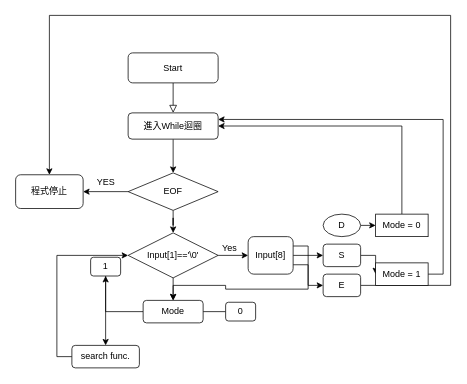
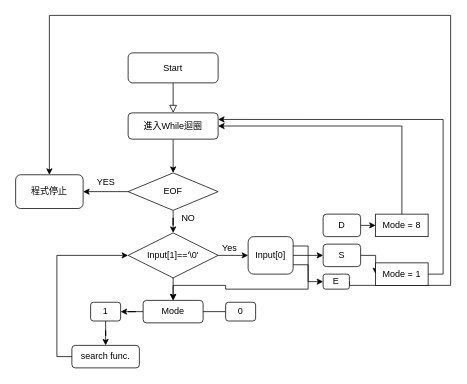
+ <mxCell id="29" value="NO" style="text;html=1;align=center;verticalAlign=middle;resizable=0;points=[];autosize=1;" vertex="1" parent="1"><mxGeometry x="235" y="280" width="30" height="20" as="geometry" /></mxCell>
- <mxCell id="20" value="D" style="ellipse;whiteSpace=wrap;html=1;" vertex="1" parent="1"><mxGeometry x="430" y="285" width="50" height="30" as="geometry" /></mxCell>
+ <mxCell id="20" value="D" style="rounded=1;whiteSpace=wrap;html=1;" vertex="1" parent="1"><mxGeometry x="430" y="285" width="50" height="30" as="geometry" /></mxCell>
- <mxCell id="22" value="Mode = 0" style="rounded=0;whiteSpace=wrap;html=1;" vertex="1" parent="1"><mxGeometry x="500" y="285" width="70" height="30" as="geometry" /></mxCell>
+ <mxCell id="22" value="Mode = 8" style="rounded=0;whiteSpace=wrap;html=1;" vertex="1" parent="1"><mxGeometry x="500" y="285" width="70" height="30" as="geometry" /></mxCell>
- <mxCell id="17" value="Input[8]" style="rounded=1;whiteSpace=wrap;html=1;" vertex="1" parent="1"><mxGeometry x="330" y="315" width="60" height="50" as="geometry" /></mxCell>
+ <mxCell id="17" value="Input[0]" style="rounded=1;whiteSpace=wrap;html=1;" vertex="1" parent="1"><mxGeometry x="330" y="315" width="60" height="50" as="geometry" /></mxCell>
- <mxCell id="34" value="1" style="rounded=1;whiteSpace=wrap;html=1;" vertex="1" parent="1"><mxGeometry x="120" y="342.5" width="40" height="25" as="geometry" /></mxCell>
+ <mxCell id="34" value="1" style="rounded=1;whiteSpace=wrap;html=1;" vertex="1" parent="1"><mxGeometry x="120" y="402.5" width="40" height="25" as="geometry" /></mxCell>
- <mxCell id="26" value="E" style="rounded=1;whiteSpace=wrap;html=1;" vertex="1" parent="1"><mxGeometry x="430" y="365" width="50" height="30" as="geometry" /></mxCell>
+ <mxCell id="26" value="E" style="rounded=1;whiteSpace=wrap;html=1;" vertex="1" parent="1"><mxGeometry x="430" y="365" width="35" height="20" as="geometry" /></mxCell>
